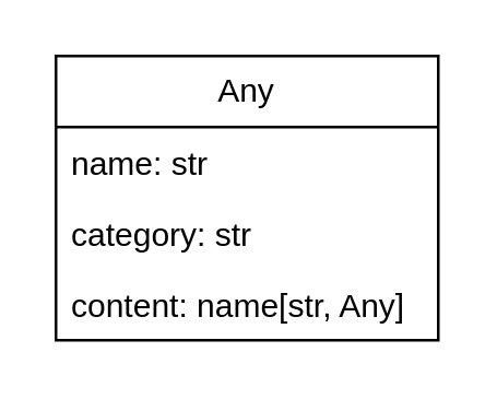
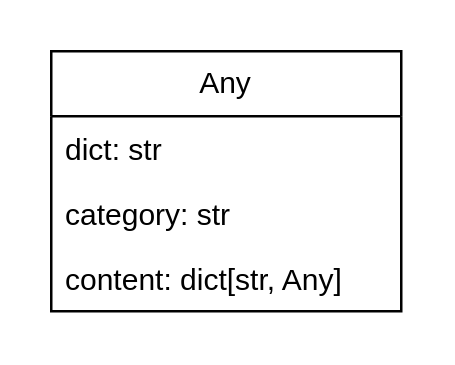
- <mxCell id="3" value="name: str" style="text;strokeColor=none;fillColor=none;align=left;verticalAlign=top;spacingLeft=4;spacingRight=4;overflow=hidden;rotatable=0;points=[[0,0.5],[1,0.5]];portConstraint=eastwest;whiteSpace=wrap;html=1;" vertex="1" parent="2"><mxGeometry y="26" width="140" height="26" as="geometry" /></mxCell>
+ <mxCell id="3" value="dict: str" style="text;strokeColor=none;fillColor=none;align=left;verticalAlign=top;spacingLeft=4;spacingRight=4;overflow=hidden;rotatable=0;points=[[0,0.5],[1,0.5]];portConstraint=eastwest;whiteSpace=wrap;html=1;" vertex="1" parent="2"><mxGeometry y="26" width="140" height="26" as="geometry" /></mxCell>
- <mxCell id="5" value="content: name[str, Any]" style="text;strokeColor=none;fillColor=none;align=left;verticalAlign=top;spacingLeft=4;spacingRight=4;overflow=hidden;rotatable=0;points=[[0,0.5],[1,0.5]];portConstraint=eastwest;whiteSpace=wrap;html=1;" vertex="1" parent="2"><mxGeometry y="78" width="140" height="26" as="geometry" /></mxCell>
+ <mxCell id="5" value="content: dict[str, Any]" style="text;strokeColor=none;fillColor=none;align=left;verticalAlign=top;spacingLeft=4;spacingRight=4;overflow=hidden;rotatable=0;points=[[0,0.5],[1,0.5]];portConstraint=eastwest;whiteSpace=wrap;html=1;" vertex="1" parent="2"><mxGeometry y="78" width="140" height="26" as="geometry" /></mxCell>
